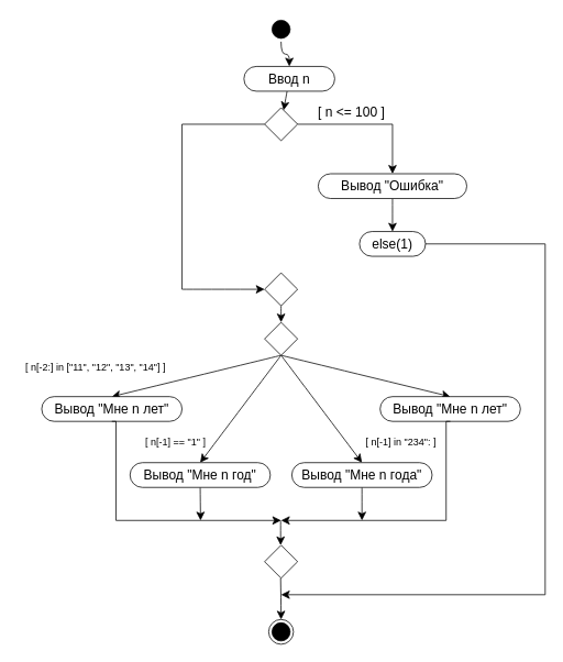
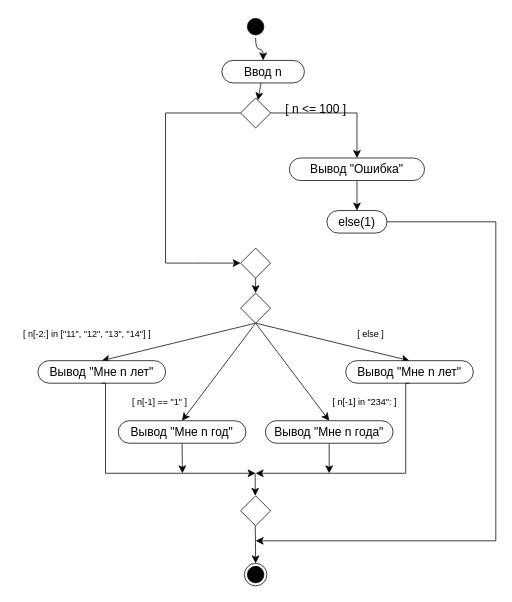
- <mxCell id="9" value="[ n &amp;lt;= 100 ]" style="text;html=1;align=center;verticalAlign=middle;resizable=0;points=[];autosize=1;strokeColor=none;fillColor=none;fontSize=16;" vertex="1" parent="1"><mxGeometry x="375" y="120" width="100" height="30" as="geometry" /></mxCell>
+ <mxCell id="9" value="[ n &amp;lt;= 100 ]" style="text;html=1;align=center;verticalAlign=middle;resizable=0;points=[];autosize=1;strokeColor=none;fillColor=none;fontSize=16;" vertex="1" parent="1"><mxGeometry x="370" y="130" width="100" height="30" as="geometry" /></mxCell>
+ <mxCell id="30" value="[ else ]" style="text;html=1;align=center;verticalAlign=middle;resizable=0;points=[];autosize=1;strokeColor=none;fillColor=none;" vertex="1" parent="1"><mxGeometry x="463" y="430" width="60" height="30" as="geometry" /></mxCell>
